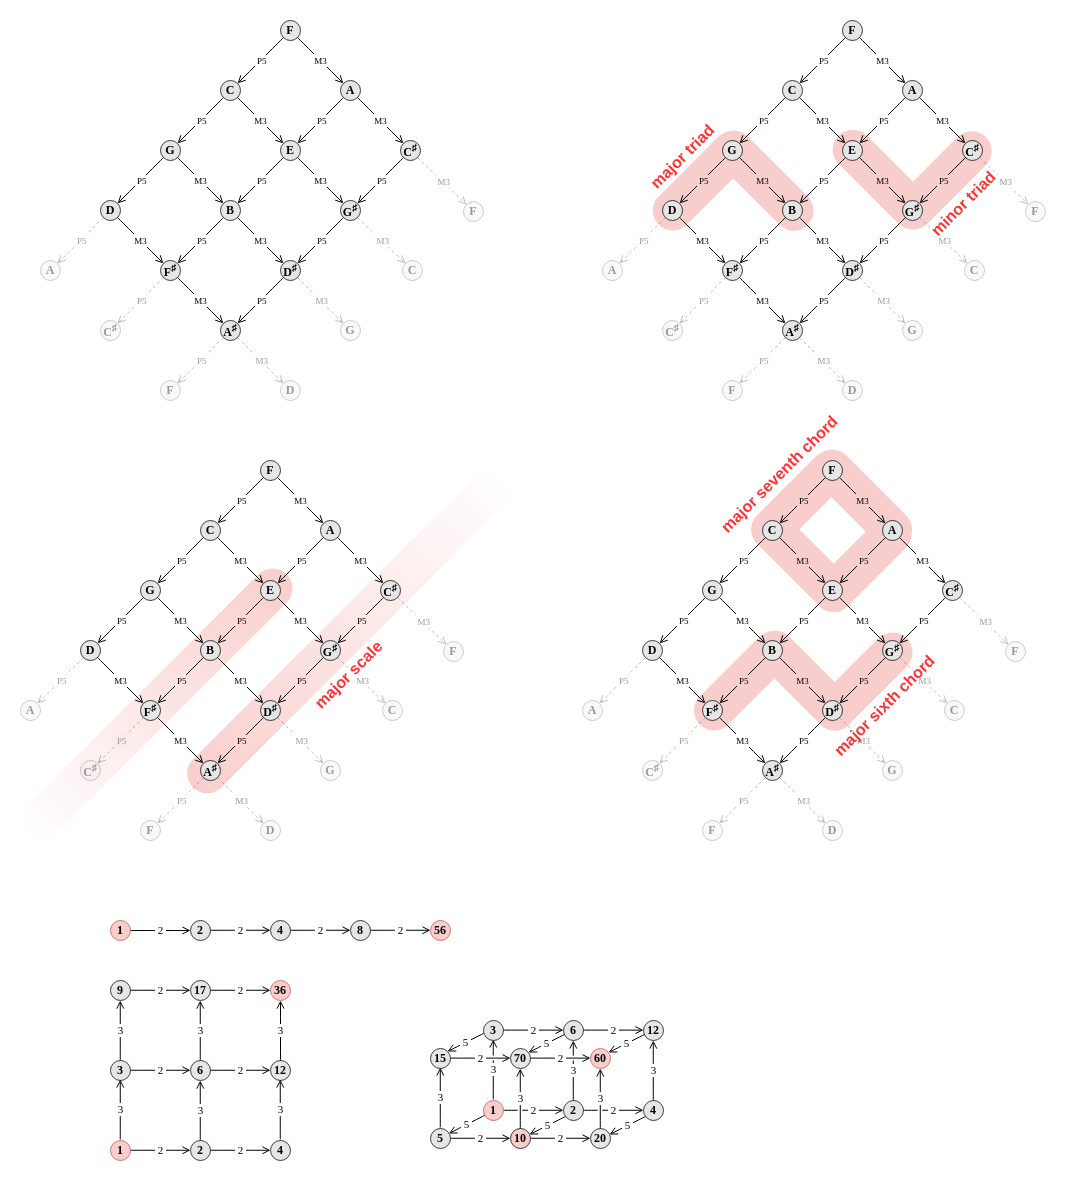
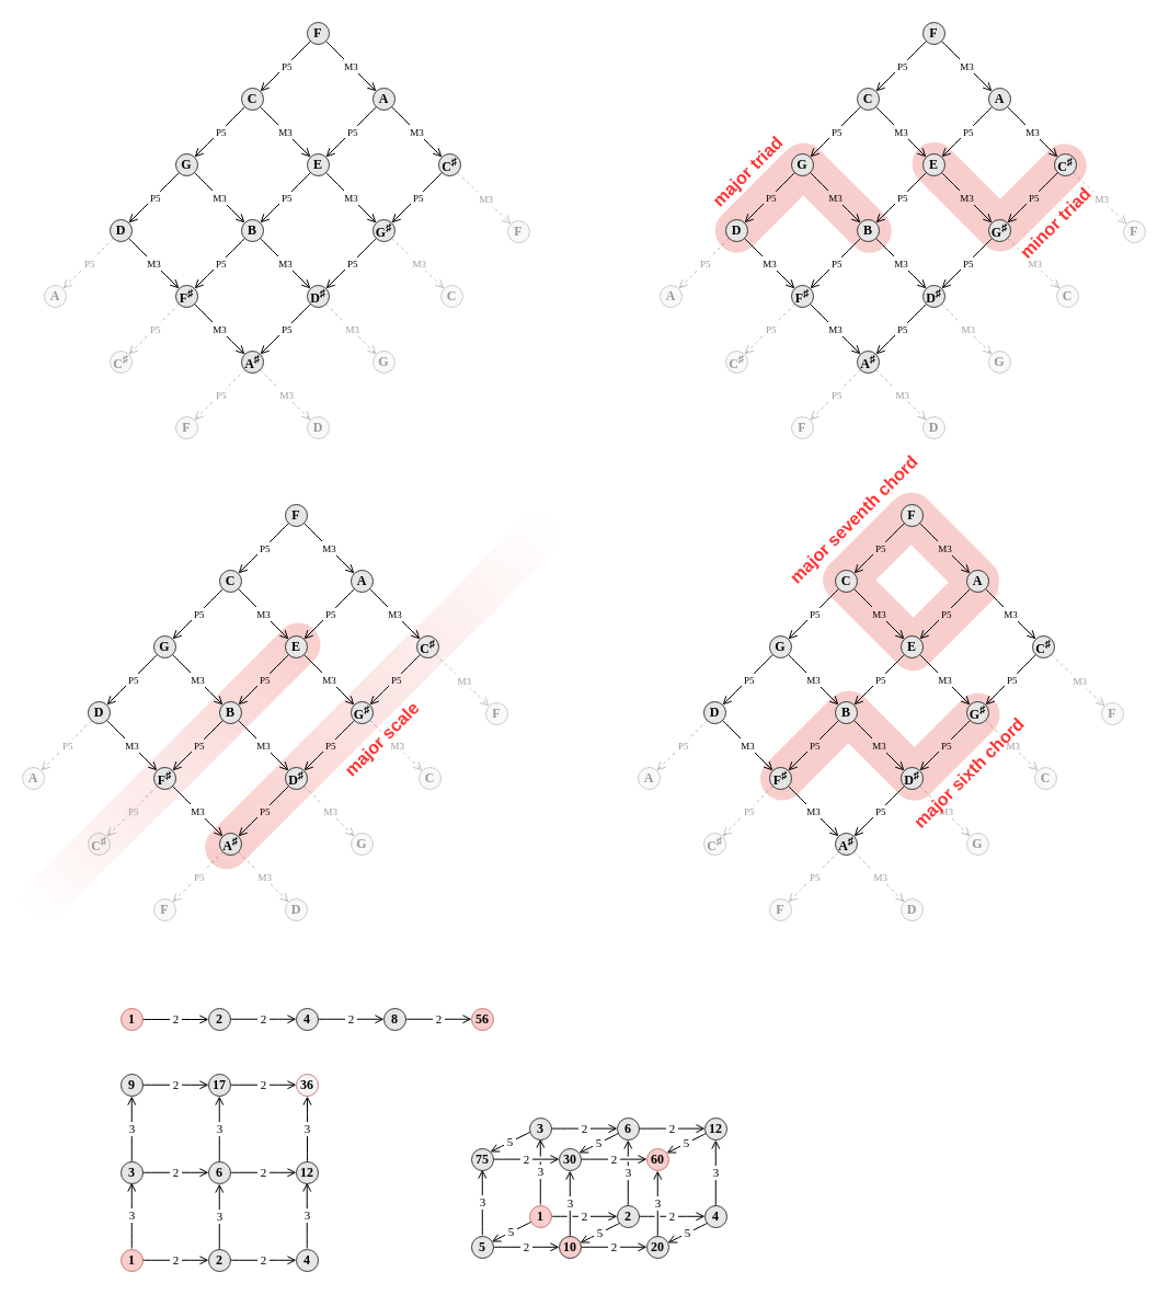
- <mxCell id="31" value="&lt;font face=&quot;Times New Roman&quot;&gt;&lt;b&gt;36&lt;/b&gt;&lt;/font&gt;" style="ellipse;whiteSpace=wrap;html=1;aspect=fixed;strokeWidth=0.75;fillColor=#f8cecc;strokeColor=#b85450;" parent="1" vertex="1"><mxGeometry x="270" y="980" width="20" height="20" as="geometry" /></mxCell>
+ <mxCell id="31" value="&lt;font face=&quot;Times New Roman&quot;&gt;&lt;b&gt;36&lt;/b&gt;&lt;/font&gt;" style="ellipse;whiteSpace=wrap;html=1;aspect=fixed;strokeWidth=0.75;fillColor=#f5f5f5;strokeColor=#b85450;" parent="1" vertex="1"><mxGeometry x="270" y="980" width="20" height="20" as="geometry" /></mxCell>
- <mxCell id="58" value="&lt;font face=&quot;Times New Roman&quot;&gt;&lt;b&gt;15&lt;/b&gt;&lt;/font&gt;" style="ellipse;whiteSpace=wrap;html=1;aspect=fixed;strokeWidth=0.75;fillColor=#E6E6E6;" parent="1" vertex="1"><mxGeometry x="430" y="1048" width="20" height="20" as="geometry" /></mxCell>
+ <mxCell id="58" value="&lt;font face=&quot;Times New Roman&quot;&gt;&lt;b&gt;75&lt;/b&gt;&lt;/font&gt;" style="ellipse;whiteSpace=wrap;html=1;aspect=fixed;strokeWidth=0.75;fillColor=#E6E6E6;" parent="1" vertex="1"><mxGeometry x="430" y="1048" width="20" height="20" as="geometry" /></mxCell>
- <mxCell id="57" value="&lt;font face=&quot;Times New Roman&quot;&gt;&lt;b&gt;70&lt;/b&gt;&lt;/font&gt;" style="ellipse;whiteSpace=wrap;html=1;aspect=fixed;strokeWidth=0.75;fillColor=#E6E6E6;" parent="1" vertex="1"><mxGeometry x="510" y="1048" width="20" height="20" as="geometry" /></mxCell>
+ <mxCell id="57" value="&lt;font face=&quot;Times New Roman&quot;&gt;&lt;b&gt;30&lt;/b&gt;&lt;/font&gt;" style="ellipse;whiteSpace=wrap;html=1;aspect=fixed;strokeWidth=0.75;fillColor=#E6E6E6;" parent="1" vertex="1"><mxGeometry x="510" y="1048" width="20" height="20" as="geometry" /></mxCell>
